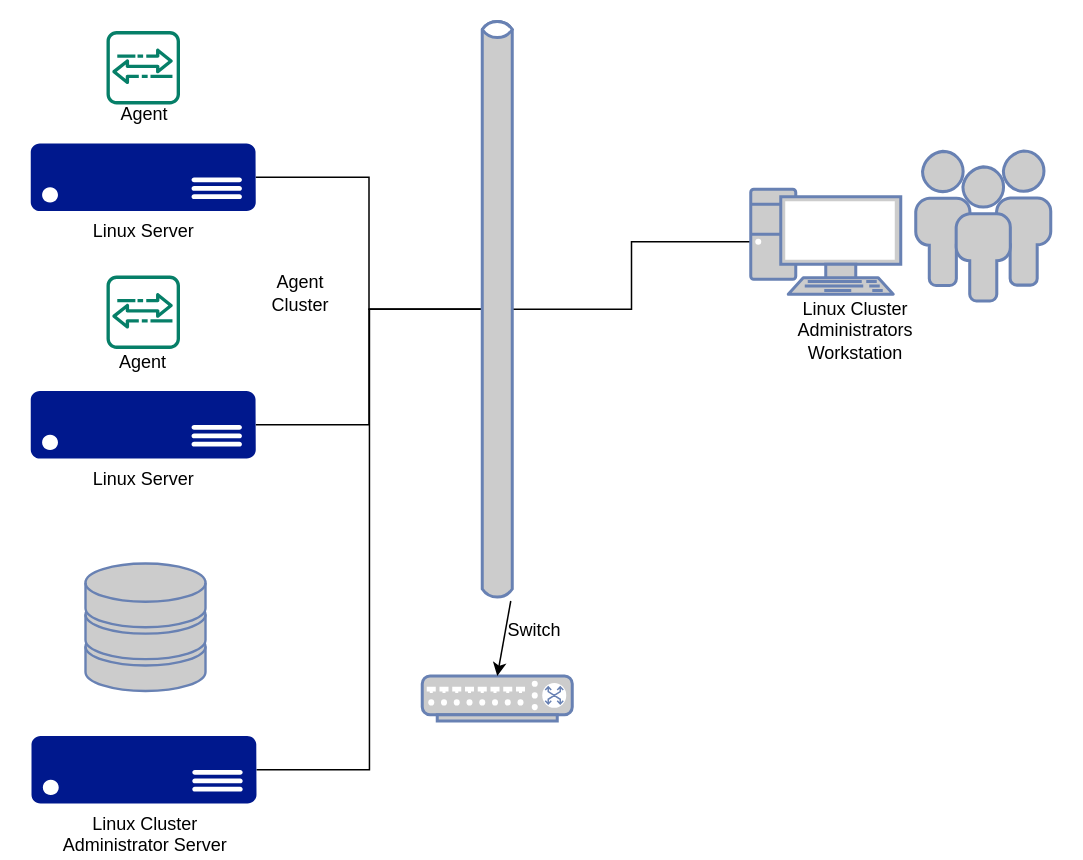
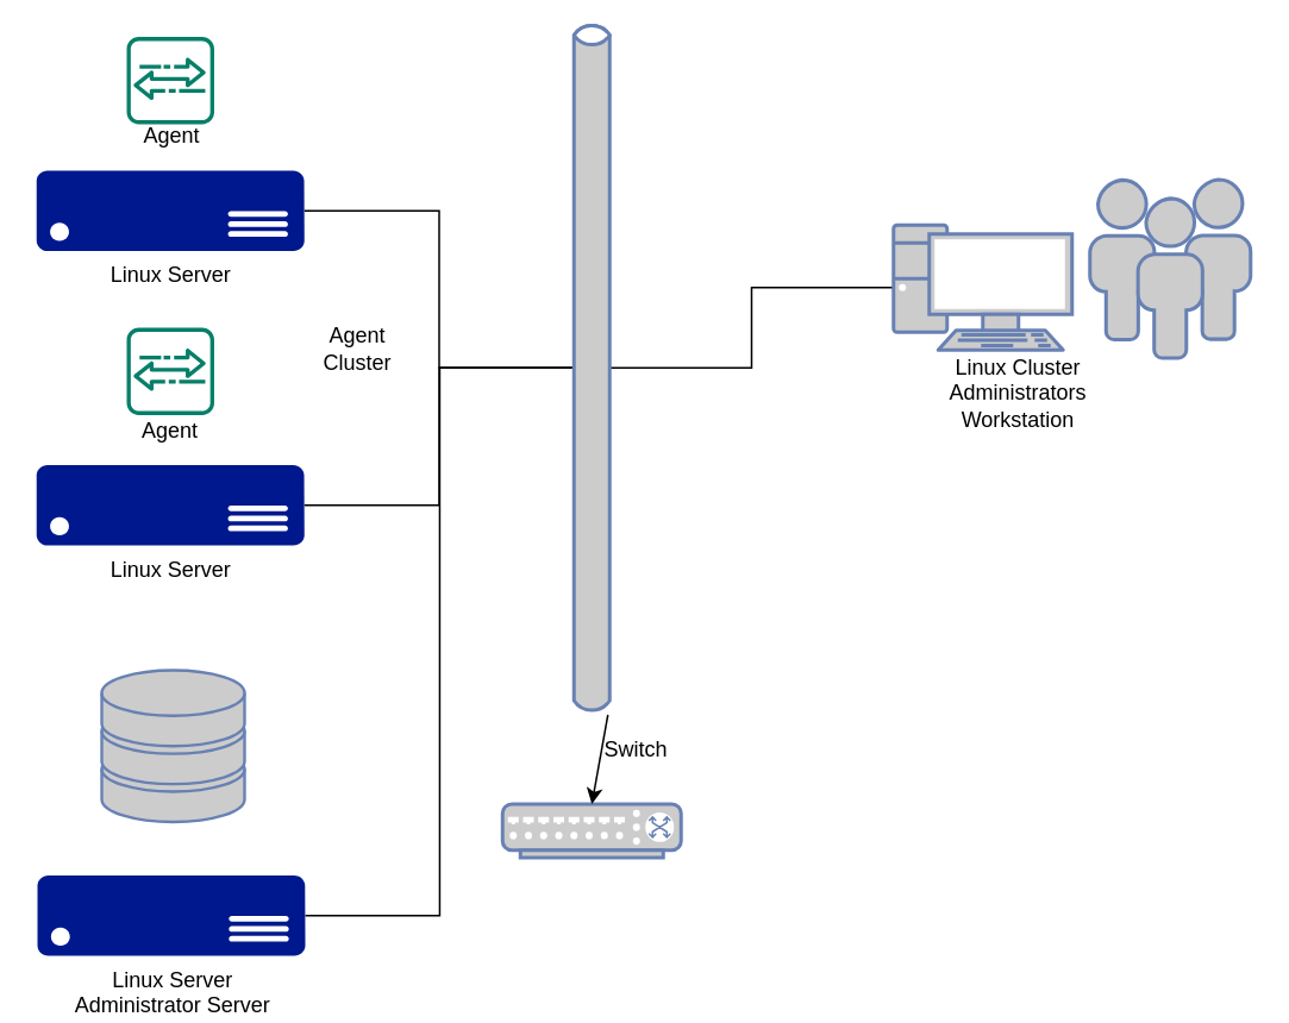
- <mxCell id="19" value="Linux Cluster&lt;br&gt;Administrator Server" style="sketch=0;aspect=fixed;pointerEvents=1;shadow=0;dashed=0;html=1;strokeColor=none;labelPosition=center;verticalLabelPosition=bottom;verticalAlign=top;align=center;fillColor=#00188D;shape=mxgraph.azure.server" parent="1" vertex="1"><mxGeometry x="20.5" y="490" width="150" height="45" as="geometry" /></mxCell>
+ <mxCell id="19" value="Linux Server&lt;br&gt;Administrator Server" style="sketch=0;aspect=fixed;pointerEvents=1;shadow=0;dashed=0;html=1;strokeColor=none;labelPosition=center;verticalLabelPosition=bottom;verticalAlign=top;align=center;fillColor=#00188D;shape=mxgraph.azure.server" parent="1" vertex="1"><mxGeometry x="20.5" y="490" width="150" height="45" as="geometry" /></mxCell>
